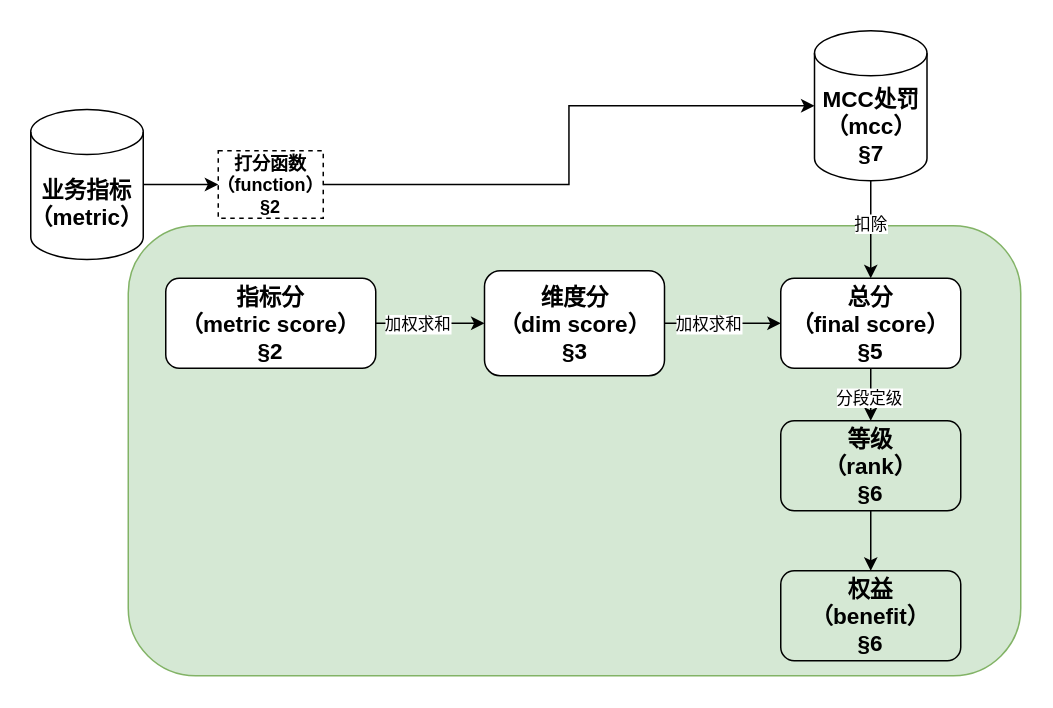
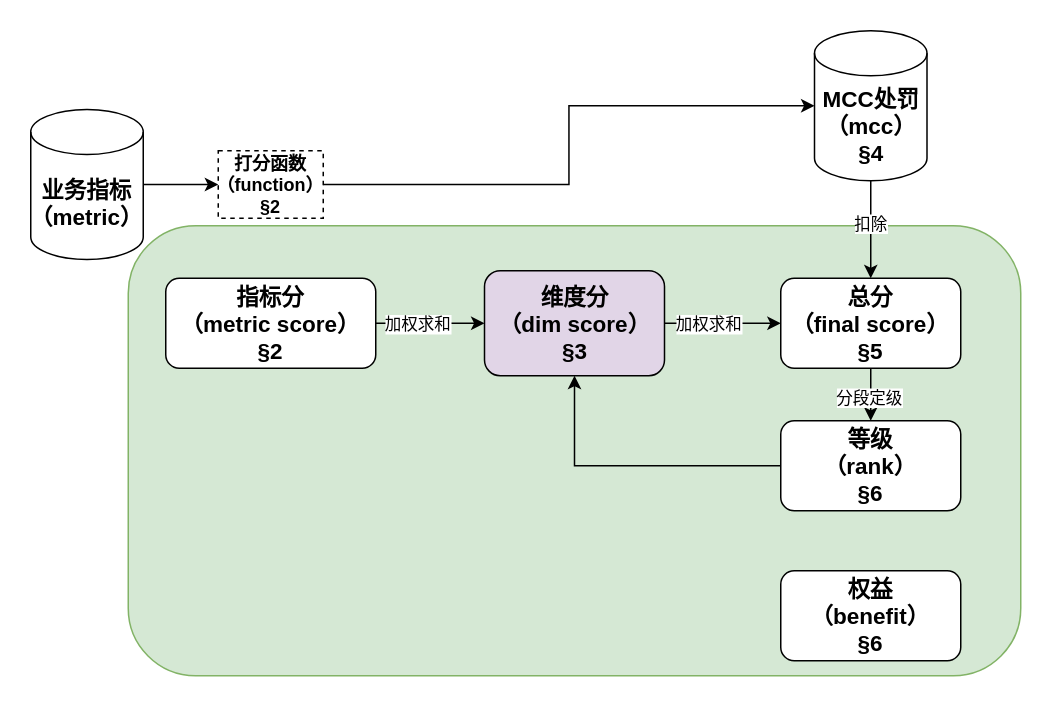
- <mxCell id="21" value="&lt;font style=&quot;font-size: 15px;&quot;&gt;&lt;b&gt;MCC处罚&lt;br&gt;（mcc）&lt;br&gt;&lt;/b&gt;&lt;b style=&quot;border-color: var(--border-color);&quot;&gt;§7&lt;/b&gt;&lt;br&gt;&lt;/font&gt;" style="shape=cylinder3;whiteSpace=wrap;html=1;boundedLbl=1;backgroundOutline=1;size=15;" vertex="1" parent="1"><mxGeometry x="542.5" y="20" width="75" height="100" as="geometry" /></mxCell>
+ <mxCell id="21" value="&lt;font style=&quot;font-size: 15px;&quot;&gt;&lt;b&gt;MCC处罚&lt;br&gt;（mcc）&lt;br&gt;&lt;/b&gt;&lt;b style=&quot;border-color: var(--border-color);&quot;&gt;§4&lt;/b&gt;&lt;br&gt;&lt;/font&gt;" style="shape=cylinder3;whiteSpace=wrap;html=1;boundedLbl=1;backgroundOutline=1;size=15;" vertex="1" parent="1"><mxGeometry x="542.5" y="20" width="75" height="100" as="geometry" /></mxCell>
- <mxCell id="10" value="&lt;font style=&quot;font-size: 15px;&quot;&gt;&lt;b&gt;维度分&lt;br style=&quot;border-color: var(--border-color);&quot;&gt;（dim score）&lt;br&gt;&lt;/b&gt;&lt;b style=&quot;border-color: var(--border-color);&quot;&gt;§3&lt;/b&gt;&lt;b&gt;&lt;br&gt;&lt;/b&gt;&lt;/font&gt;" style="rounded=1;whiteSpace=wrap;html=1;" vertex="1" parent="1"><mxGeometry x="322.5" y="180" width="120" height="70" as="geometry" /></mxCell>
+ <mxCell id="10" value="&lt;font style=&quot;font-size: 15px;&quot;&gt;&lt;b&gt;维度分&lt;br style=&quot;border-color: var(--border-color);&quot;&gt;（dim score）&lt;br&gt;&lt;/b&gt;&lt;b style=&quot;border-color: var(--border-color);&quot;&gt;§3&lt;/b&gt;&lt;b&gt;&lt;br&gt;&lt;/b&gt;&lt;/font&gt;" style="rounded=1;whiteSpace=wrap;html=1;fillColor=#e1d5e7;" vertex="1" parent="1"><mxGeometry x="322.5" y="180" width="120" height="70" as="geometry" /></mxCell>
- <mxCell id="15" value="&lt;font style=&quot;font-size: 15px;&quot;&gt;&lt;b&gt;等级&lt;br style=&quot;border-color: var(--border-color);&quot;&gt;（rank）&lt;br&gt;&lt;/b&gt;&lt;b style=&quot;border-color: var(--border-color);&quot;&gt;§6&lt;/b&gt;&lt;b&gt;&lt;br&gt;&lt;/b&gt;&lt;/font&gt;" style="rounded=1;whiteSpace=wrap;html=1;fillColor=#d5e8d4;" vertex="1" parent="1"><mxGeometry x="520" y="280" width="120" height="60" as="geometry" /></mxCell>
+ <mxCell id="15" value="&lt;font style=&quot;font-size: 15px;&quot;&gt;&lt;b&gt;等级&lt;br style=&quot;border-color: var(--border-color);&quot;&gt;（rank）&lt;br&gt;&lt;/b&gt;&lt;b style=&quot;border-color: var(--border-color);&quot;&gt;§6&lt;/b&gt;&lt;b&gt;&lt;br&gt;&lt;/b&gt;&lt;/font&gt;" style="rounded=1;whiteSpace=wrap;html=1;" vertex="1" parent="1"><mxGeometry x="520" y="280" width="120" height="60" as="geometry" /></mxCell>
- <mxCell id="14" style="edgeStyle=orthogonalEdgeStyle;rounded=0;orthogonalLoop=1;jettySize=auto;html=1;entryX=0.5;entryY=0;entryDx=0;entryDy=0;" edge="1" parent="1" source="15" target="16"><mxGeometry relative="1" as="geometry" /></mxCell>
+ <mxCell id="14" style="edgeStyle=orthogonalEdgeStyle;rounded=0;orthogonalLoop=1;jettySize=auto;html=1;" edge="1" parent="1" source="15" target="10"><mxGeometry relative="1" as="geometry" /></mxCell>
- <mxCell id="16" value="&lt;font style=&quot;font-size: 15px;&quot;&gt;&lt;b&gt;权益&lt;br style=&quot;border-color: var(--border-color);&quot;&gt;（benefit）&lt;br&gt;&lt;/b&gt;&lt;b style=&quot;border-color: var(--border-color);&quot;&gt;§6&lt;/b&gt;&lt;b&gt;&lt;br&gt;&lt;/b&gt;&lt;/font&gt;" style="rounded=1;whiteSpace=wrap;html=1;fillColor=#d5e8d4;" vertex="1" parent="1"><mxGeometry x="520" y="380" width="120" height="60" as="geometry" /></mxCell>
+ <mxCell id="16" value="&lt;font style=&quot;font-size: 15px;&quot;&gt;&lt;b&gt;权益&lt;br style=&quot;border-color: var(--border-color);&quot;&gt;（benefit）&lt;br&gt;&lt;/b&gt;&lt;b style=&quot;border-color: var(--border-color);&quot;&gt;§6&lt;/b&gt;&lt;b&gt;&lt;br&gt;&lt;/b&gt;&lt;/font&gt;" style="rounded=1;whiteSpace=wrap;html=1;" vertex="1" parent="1"><mxGeometry x="520" y="380" width="120" height="60" as="geometry" /></mxCell>
